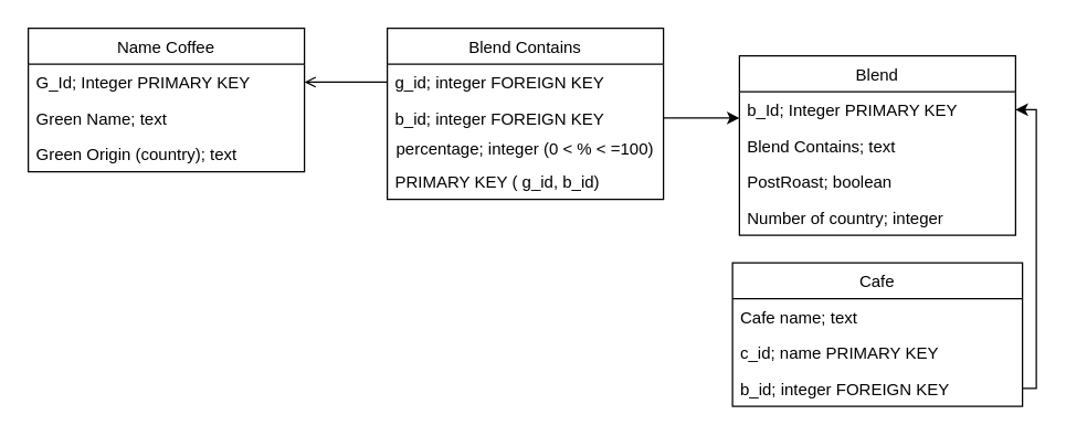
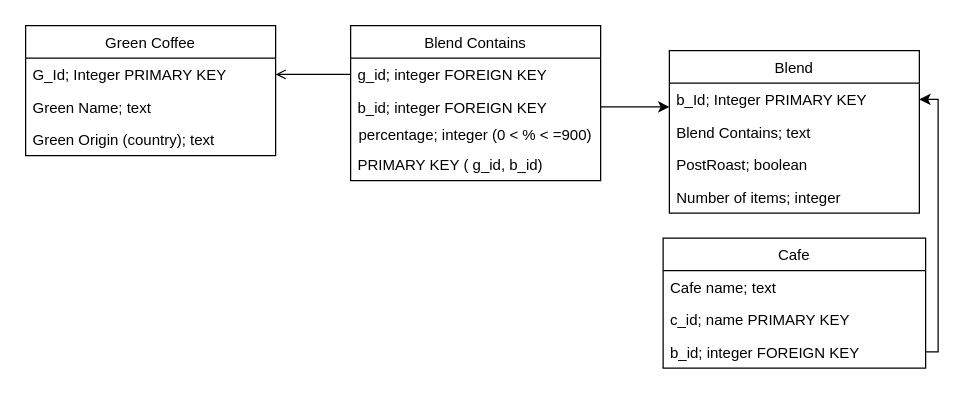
- <mxCell id="2" value="Name Coffee" style="swimlane;fontStyle=0;childLayout=stackLayout;horizontal=1;startSize=26;horizontalStack=0;resizeParent=1;resizeParentMax=0;resizeLast=0;collapsible=1;marginBottom=0;" parent="1" vertex="1"><mxGeometry x="20" y="20" width="200" height="104" as="geometry" /></mxCell>
+ <mxCell id="2" value="Green Coffee" style="swimlane;fontStyle=0;childLayout=stackLayout;horizontal=1;startSize=26;horizontalStack=0;resizeParent=1;resizeParentMax=0;resizeLast=0;collapsible=1;marginBottom=0;" parent="1" vertex="1"><mxGeometry x="20" y="20" width="200" height="104" as="geometry" /></mxCell>
- <mxCell id="9" value="percentage; integer (0 &amp;lt; % &amp;lt; =100)" style="text;html=1;strokeColor=none;fillColor=none;align=center;verticalAlign=middle;whiteSpace=wrap;rounded=0;" parent="6" vertex="1"><mxGeometry y="78" width="200" height="20" as="geometry" /></mxCell>
+ <mxCell id="9" value="percentage; integer (0 &amp;lt; % &amp;lt; =900)" style="text;html=1;strokeColor=none;fillColor=none;align=center;verticalAlign=middle;whiteSpace=wrap;rounded=0;" parent="6" vertex="1"><mxGeometry y="78" width="200" height="20" as="geometry" /></mxCell>
- <mxCell id="16" value="Number of country; integer" style="text;strokeColor=none;fillColor=none;align=left;verticalAlign=top;spacingLeft=4;spacingRight=4;overflow=hidden;rotatable=0;points=[[0,0.5],[1,0.5]];portConstraint=eastwest;" parent="12" vertex="1"><mxGeometry y="104" width="200" height="26" as="geometry" /></mxCell>
+ <mxCell id="16" value="Number of items; integer" style="text;strokeColor=none;fillColor=none;align=left;verticalAlign=top;spacingLeft=4;spacingRight=4;overflow=hidden;rotatable=0;points=[[0,0.5],[1,0.5]];portConstraint=eastwest;" parent="12" vertex="1"><mxGeometry y="104" width="200" height="26" as="geometry" /></mxCell>
